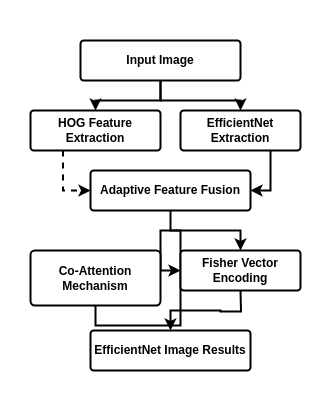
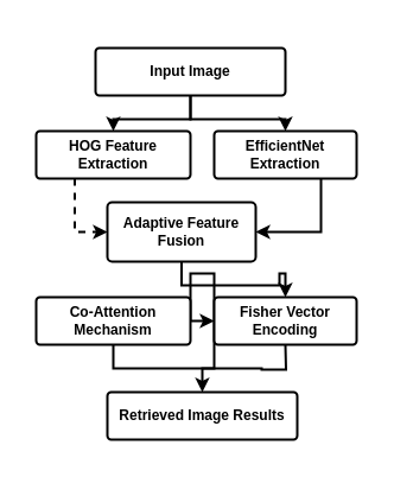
- <mxCell id="9" value="Adaptive Feature Fusion" style="rounded=1;whiteSpace=wrap;html=1;imageHeight=24;arcSize=8;strokeWidth=2;fontStyle=1" vertex="1" parent="1"><mxGeometry x="90" y="170" width="160" height="40" as="geometry" /></mxCell>
+ <mxCell id="9" value="Adaptive Feature Fusion" style="rounded=1;whiteSpace=wrap;html=1;imageHeight=24;arcSize=8;strokeWidth=2;fontStyle=1" vertex="1" parent="1"><mxGeometry x="90" y="170" width="125" height="50" as="geometry" /></mxCell>
- <mxCell id="11" value="Co-Attention Mechanism" style="rounded=1;whiteSpace=wrap;html=1;imageHeight=24;arcSize=8;strokeWidth=2;fontStyle=1" vertex="1" parent="1"><mxGeometry x="30" y="250" width="130" height="55" as="geometry" /></mxCell>
+ <mxCell id="11" value="Co-Attention Mechanism" style="rounded=1;whiteSpace=wrap;html=1;imageHeight=24;arcSize=8;strokeWidth=2;fontStyle=1" vertex="1" parent="1"><mxGeometry x="30" y="250" width="130" height="40" as="geometry" /></mxCell>
- <mxCell id="16" value="EfficientNet Image Results" style="rounded=1;whiteSpace=wrap;html=1;imageHeight=24;arcSize=8;strokeWidth=2;fontStyle=1" vertex="1" parent="1"><mxGeometry x="90" y="330" width="160" height="40" as="geometry" /></mxCell>
+ <mxCell id="16" value="Retrieved Image Results" style="rounded=1;whiteSpace=wrap;html=1;imageHeight=24;arcSize=8;strokeWidth=2;fontStyle=1" vertex="1" parent="1"><mxGeometry x="90" y="330" width="160" height="40" as="geometry" /></mxCell>
